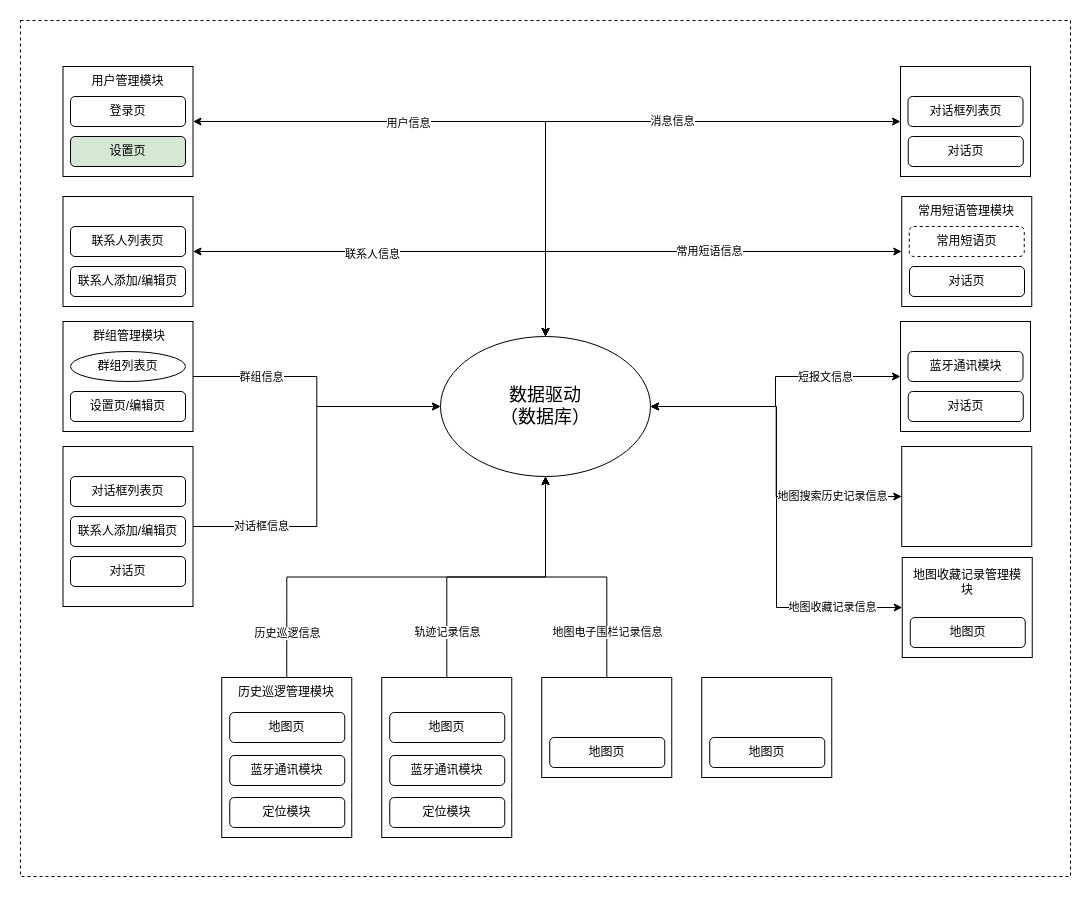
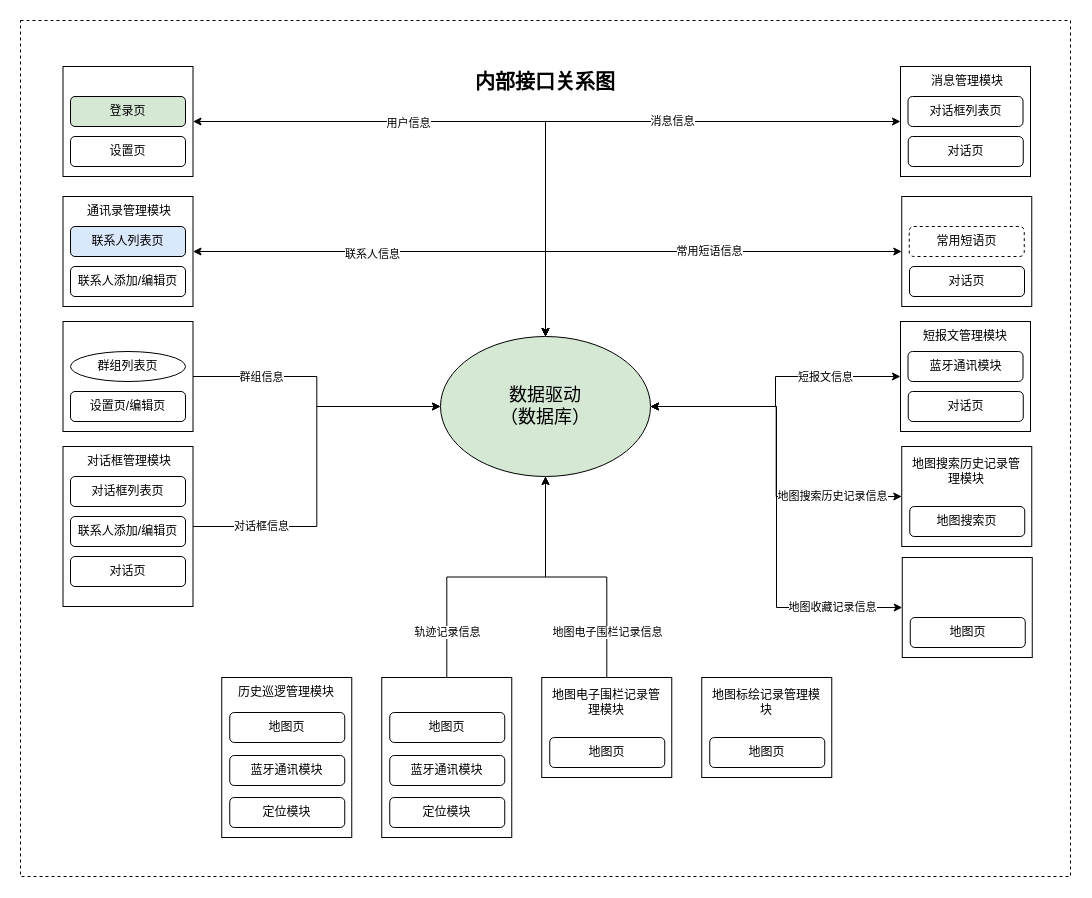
- <mxCell id="8" value="用户管理模块" style="text;html=1;strokeColor=none;fillColor=none;align=center;verticalAlign=middle;whiteSpace=wrap;rounded=0;" vertex="1" parent="1"><mxGeometry x="85" y="66" width="85" height="30" as="geometry" /></mxCell>
+ <mxCell id="3" value="内部接口关系图" style="text;html=1;strokeColor=none;fillColor=none;align=center;verticalAlign=middle;whiteSpace=wrap;rounded=0;fontSize=20;fontStyle=1" vertex="1" parent="1"><mxGeometry x="461" y="66" width="168" height="30" as="geometry" /></mxCell>
+ <mxCell id="33" value="消息管理模块" style="text;html=1;strokeColor=none;fillColor=none;align=center;verticalAlign=middle;whiteSpace=wrap;rounded=0;" vertex="1" parent="1"><mxGeometry x="922.5" y="66" width="87.5" height="30" as="geometry" /></mxCell>
- <mxCell id="9" value="登录页" style="rounded=1;whiteSpace=wrap;html=1;" vertex="1" parent="1"><mxGeometry x="70" y="96" width="115" height="30" as="geometry" /></mxCell>
+ <mxCell id="9" value="登录页" style="rounded=1;whiteSpace=wrap;html=1;fillColor=#d5e8d4;" vertex="1" parent="1"><mxGeometry x="70" y="96" width="115" height="30" as="geometry" /></mxCell>
- <mxCell id="10" value="设置页" style="rounded=1;whiteSpace=wrap;html=1;fillColor=#d5e8d4;" vertex="1" parent="1"><mxGeometry x="70" y="136" width="115" height="30" as="geometry" /></mxCell>
+ <mxCell id="10" value="设置页" style="rounded=1;whiteSpace=wrap;html=1;" vertex="1" parent="1"><mxGeometry x="70" y="136" width="115" height="30" as="geometry" /></mxCell>
+ <mxCell id="14" value="通讯录管理模块" style="text;html=1;strokeColor=none;fillColor=none;align=center;verticalAlign=middle;whiteSpace=wrap;rounded=0;" vertex="1" parent="1"><mxGeometry x="85" y="196" width="87.5" height="30" as="geometry" /></mxCell>
- <mxCell id="39" value="常用短语管理模块" style="text;html=1;strokeColor=none;fillColor=none;align=center;verticalAlign=middle;whiteSpace=wrap;rounded=0;" vertex="1" parent="1"><mxGeometry x="911.25" y="196" width="110" height="30" as="geometry" /></mxCell>
- <mxCell id="15" value="联系人列表页" style="rounded=1;whiteSpace=wrap;html=1;" vertex="1" parent="1"><mxGeometry x="70" y="226" width="115" height="30" as="geometry" /></mxCell>
+ <mxCell id="15" value="联系人列表页" style="rounded=1;whiteSpace=wrap;html=1;fillColor=#dae8fc;" vertex="1" parent="1"><mxGeometry x="70" y="226" width="115" height="30" as="geometry" /></mxCell>
- <mxCell id="20" value="群组管理模块" style="text;html=1;strokeColor=none;fillColor=none;align=center;verticalAlign=middle;whiteSpace=wrap;rounded=0;" vertex="1" parent="1"><mxGeometry x="85" y="321" width="87.5" height="30" as="geometry" /></mxCell>
+ <mxCell id="45" value="短报文管理模块" style="text;html=1;strokeColor=none;fillColor=none;align=center;verticalAlign=middle;whiteSpace=wrap;rounded=0;" vertex="1" parent="1"><mxGeometry x="910" y="321" width="110" height="30" as="geometry" /></mxCell>
- <mxCell id="4" value="数据驱动&lt;br style=&quot;font-size: 18px;&quot;&gt;（数据库）" style="ellipse;whiteSpace=wrap;html=1;fontSize=18;" vertex="1" parent="1"><mxGeometry x="440" y="336" width="210" height="140" as="geometry" /></mxCell>
+ <mxCell id="4" value="数据驱动&lt;br style=&quot;font-size: 18px;&quot;&gt;（数据库）" style="ellipse;whiteSpace=wrap;html=1;fontSize=18;fillColor=#d5e8d4;" vertex="1" parent="1"><mxGeometry x="440" y="336" width="210" height="140" as="geometry" /></mxCell>
+ <mxCell id="26" value="对话框管理模块" style="text;html=1;strokeColor=none;fillColor=none;align=center;verticalAlign=middle;whiteSpace=wrap;rounded=0;" vertex="1" parent="1"><mxGeometry x="85" y="446" width="87.5" height="30" as="geometry" /></mxCell>
+ <mxCell id="51" value="地图搜索历史记录管理模块" style="text;html=1;strokeColor=none;fillColor=none;align=center;verticalAlign=middle;whiteSpace=wrap;rounded=0;" vertex="1" parent="1"><mxGeometry x="911.25" y="446" width="110" height="50" as="geometry" /></mxCell>
+ <mxCell id="52" value="地图搜索页" style="rounded=1;whiteSpace=wrap;html=1;" vertex="1" parent="1"><mxGeometry x="909.25" y="506" width="115" height="30" as="geometry" /></mxCell>
- <mxCell id="72" style="edgeStyle=orthogonalEdgeStyle;rounded=0;orthogonalLoop=1;jettySize=auto;html=1;exitX=0.5;exitY=0;exitDx=0;exitDy=0;" edge="1" parent="1" source="75" target="4"><mxGeometry relative="1" as="geometry" /></mxCell>
- <mxCell id="73" value="历史巡逻信息" style="edgeLabel;html=1;align=center;verticalAlign=middle;resizable=0;points=[];" vertex="1" connectable="0" parent="72"><mxGeometry x="-0.765" relative="1" as="geometry"><mxPoint y="9" as="offset" /></mxGeometry></mxCell>
- <mxCell id="56" value="地图收藏记录管理模块" style="text;html=1;strokeColor=none;fillColor=none;align=center;verticalAlign=middle;whiteSpace=wrap;rounded=0;" vertex="1" parent="1"><mxGeometry x="911.75" y="557" width="110" height="50" as="geometry" /></mxCell>
+ <mxCell id="64" value="地图电子围栏记录管理模块" style="text;html=1;strokeColor=none;fillColor=none;align=center;verticalAlign=middle;whiteSpace=wrap;rounded=0;" vertex="1" parent="1"><mxGeometry x="551.25" y="677" width="110" height="50" as="geometry" /></mxCell>
+ <mxCell id="59" value="地图标绘记录管理模块" style="text;html=1;strokeColor=none;fillColor=none;align=center;verticalAlign=middle;whiteSpace=wrap;rounded=0;" vertex="1" parent="1"><mxGeometry x="711.25" y="677" width="110" height="50" as="geometry" /></mxCell>
